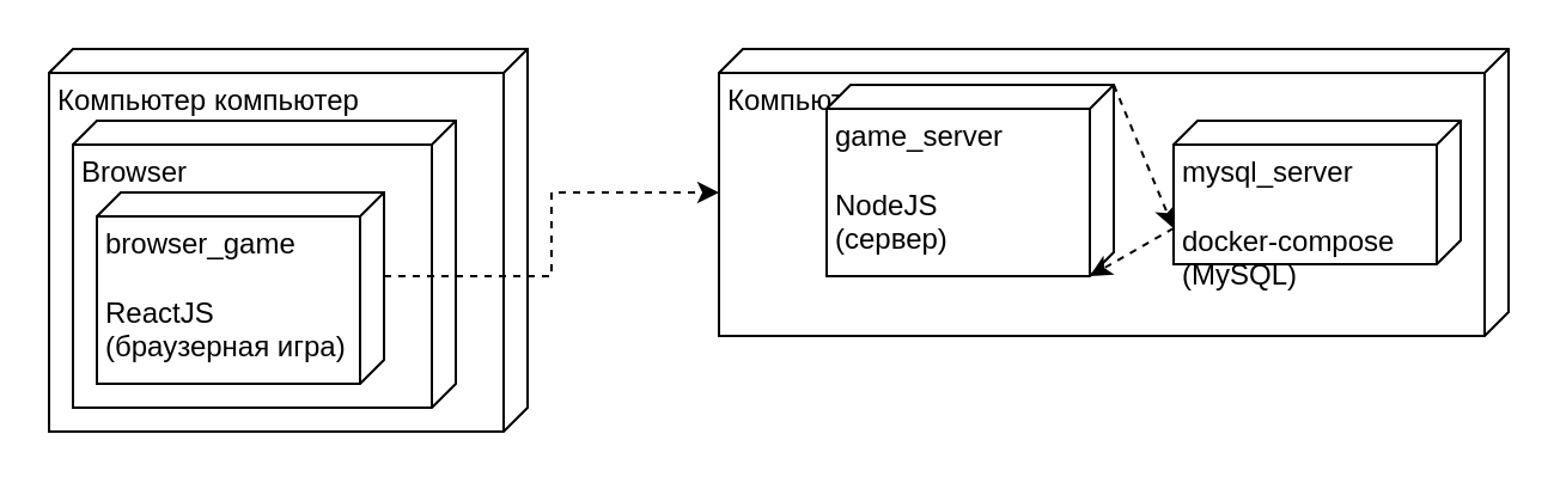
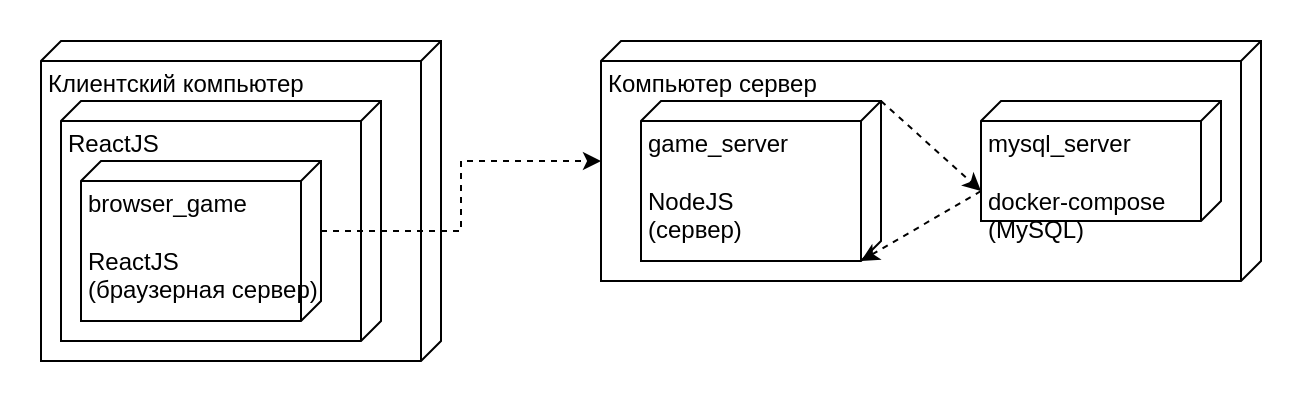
- <mxCell id="2" value="Компьютер компьютер" style="verticalAlign=top;align=left;spacingTop=8;spacingLeft=2;spacingRight=12;shape=cube;size=10;direction=south;fontStyle=0;html=1;" vertex="1" parent="1"><mxGeometry x="20" y="20" width="200" height="160" as="geometry" /></mxCell>
+ <mxCell id="2" value="Клиентский компьютер" style="verticalAlign=top;align=left;spacingTop=8;spacingLeft=2;spacingRight=12;shape=cube;size=10;direction=south;fontStyle=0;html=1;" vertex="1" parent="1"><mxGeometry x="20" y="20" width="200" height="160" as="geometry" /></mxCell>
- <mxCell id="4" value="Browser" style="verticalAlign=top;align=left;spacingTop=8;spacingLeft=2;spacingRight=12;shape=cube;size=10;direction=south;fontStyle=0;html=1;" vertex="1" parent="1"><mxGeometry x="30" y="50" width="160" height="120" as="geometry" /></mxCell>
+ <mxCell id="4" value="ReactJS" style="verticalAlign=top;align=left;spacingTop=8;spacingLeft=2;spacingRight=12;shape=cube;size=10;direction=south;fontStyle=0;html=1;" vertex="1" parent="1"><mxGeometry x="30" y="50" width="160" height="120" as="geometry" /></mxCell>
- <mxCell id="8" value="game_server&lt;br&gt;&lt;br&gt;NodeJS&lt;br&gt;(сервер)" style="verticalAlign=top;align=left;spacingTop=8;spacingLeft=2;spacingRight=12;shape=cube;size=10;direction=south;fontStyle=0;html=1;" vertex="1" parent="1"><mxGeometry x="345" y="35" width="120" height="80" as="geometry" /></mxCell>
+ <mxCell id="8" value="game_server&lt;br&gt;&lt;br&gt;NodeJS&lt;br&gt;(сервер)" style="verticalAlign=top;align=left;spacingTop=8;spacingLeft=2;spacingRight=12;shape=cube;size=10;direction=south;fontStyle=0;html=1;" vertex="1" parent="1"><mxGeometry x="320" y="50" width="120" height="80" as="geometry" /></mxCell>
- <mxCell id="6" value="browser_game&lt;br&gt;&lt;br&gt;ReactJS&lt;br&gt;(браузерная игра)" style="verticalAlign=top;align=left;spacingTop=8;spacingLeft=2;spacingRight=12;shape=cube;size=10;direction=south;fontStyle=0;html=1;" vertex="1" parent="1"><mxGeometry x="40" y="80" width="120" height="80" as="geometry" /></mxCell>
+ <mxCell id="6" value="browser_game&lt;br&gt;&lt;br&gt;ReactJS&lt;br&gt;(браузерная сервер)" style="verticalAlign=top;align=left;spacingTop=8;spacingLeft=2;spacingRight=12;shape=cube;size=10;direction=south;fontStyle=0;html=1;" vertex="1" parent="1"><mxGeometry x="40" y="80" width="120" height="80" as="geometry" /></mxCell>
